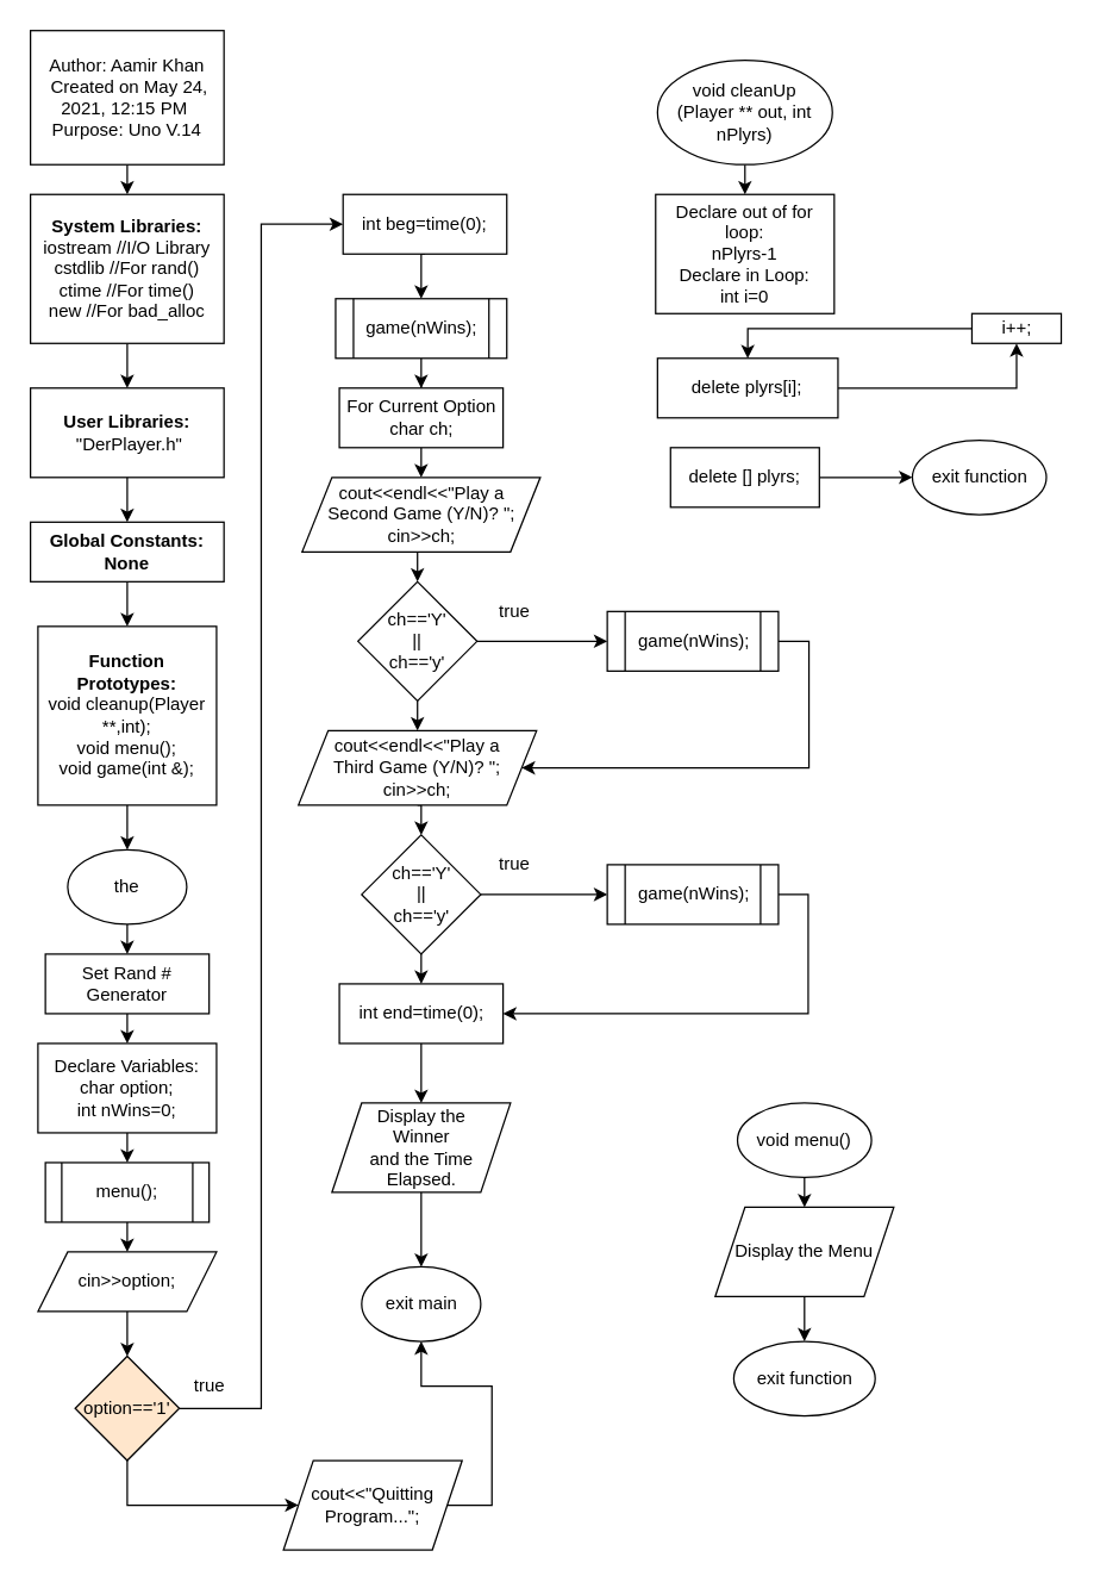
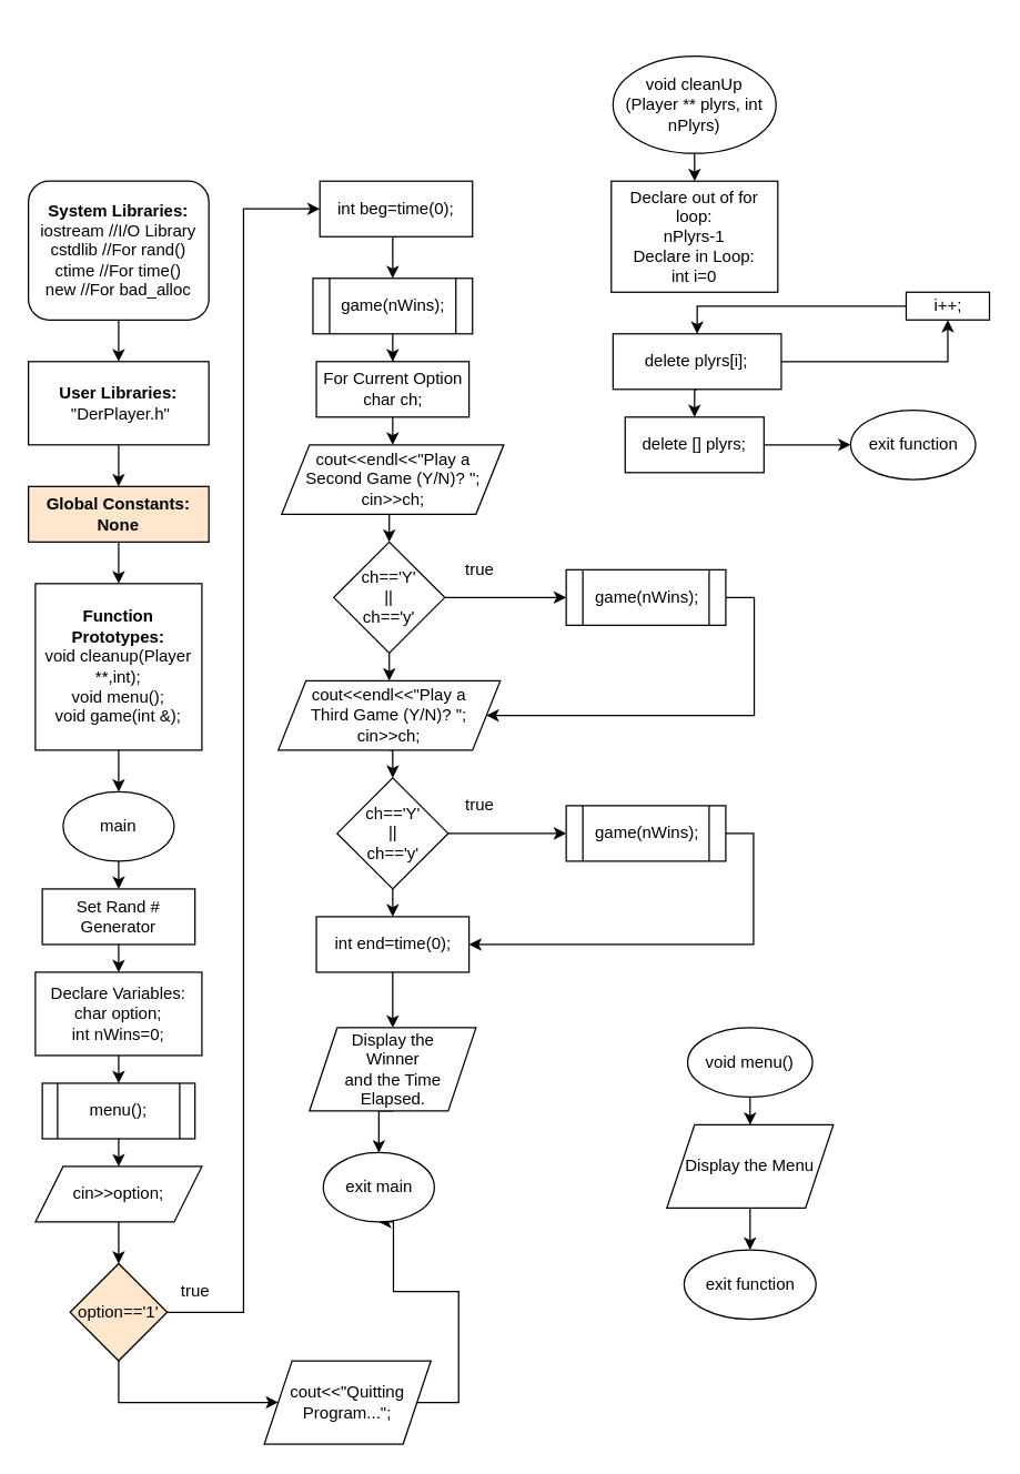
- <mxCell id="3" value="&lt;div&gt;Author: Aamir Khan&lt;/div&gt;&lt;div&gt;&amp;nbsp;Created on May 24, 2021, 12:15 PM&lt;span&gt;&amp;nbsp;&lt;/span&gt;&lt;/div&gt;&lt;div&gt;&lt;span&gt;Purpose: Uno V.14&lt;/span&gt;&lt;/div&gt;" style="rounded=0;whiteSpace=wrap;html=1;" parent="1" vertex="1"><mxGeometry x="20" y="20" width="130" height="90" as="geometry" /></mxCell>
- <mxCell id="61" value="void cleanUp&lt;br&gt;(Player ** out, int nPlyrs)" style="ellipse;whiteSpace=wrap;html=1;" parent="1" vertex="1"><mxGeometry x="441.25" y="40" width="117.5" height="70" as="geometry" /></mxCell>
+ <mxCell id="61" value="void cleanUp&lt;br&gt;(Player ** plyrs, int nPlyrs)" style="ellipse;whiteSpace=wrap;html=1;" parent="1" vertex="1"><mxGeometry x="441.25" y="40" width="117.5" height="70" as="geometry" /></mxCell>
- <mxCell id="2" style="edgeStyle=orthogonalEdgeStyle;rounded=0;orthogonalLoop=1;jettySize=auto;html=1;exitX=0.5;exitY=1;exitDx=0;exitDy=0;entryX=0.5;entryY=0;entryDx=0;entryDy=0;" parent="1" source="3" target="5" edge="1"><mxGeometry relative="1" as="geometry" /></mxCell>
- <mxCell id="5" value="&lt;div&gt;&lt;b&gt;System Libraries:&lt;/b&gt;&lt;/div&gt;&lt;div&gt;iostream //I/O Library&lt;/div&gt;&lt;div&gt;cstdlib //For rand()&lt;/div&gt;&lt;div&gt;&lt;span&gt;ctime //For time()&lt;/span&gt;&lt;/div&gt;&lt;div&gt;&lt;span&gt;new //For bad_alloc&lt;/span&gt;&lt;/div&gt;" style="rounded=0;whiteSpace=wrap;html=1;" parent="1" vertex="1"><mxGeometry x="20" y="130" width="130" height="100" as="geometry" /></mxCell>
+ <mxCell id="5" value="&lt;div&gt;&lt;b&gt;System Libraries:&lt;/b&gt;&lt;/div&gt;&lt;div&gt;iostream //I/O Library&lt;/div&gt;&lt;div&gt;cstdlib //For rand()&lt;/div&gt;&lt;div&gt;&lt;span&gt;ctime //For time()&lt;/span&gt;&lt;/div&gt;&lt;div&gt;&lt;span&gt;new //For bad_alloc&lt;/span&gt;&lt;/div&gt;" style="whiteSpace=wrap;html=1;rounded=1;" parent="1" vertex="1"><mxGeometry x="20" y="130" width="130" height="100" as="geometry" /></mxCell>
+ <mxCell id="64" style="edgeStyle=orthogonalEdgeStyle;rounded=0;orthogonalLoop=1;jettySize=auto;html=1;exitX=0.5;exitY=1;exitDx=0;exitDy=0;entryX=0.5;entryY=0;entryDx=0;entryDy=0;" parent="1" source="65" target="69" edge="1"><mxGeometry relative="1" as="geometry" /></mxCell>
- <mxCell id="9" value="&lt;b&gt;Global Constants:&lt;br&gt;None&lt;br&gt;&lt;/b&gt;" style="rounded=0;whiteSpace=wrap;html=1;" parent="1" vertex="1"><mxGeometry x="20" y="350" width="130" height="40" as="geometry" /></mxCell>
+ <mxCell id="9" value="&lt;b&gt;Global Constants:&lt;br&gt;None&lt;br&gt;&lt;/b&gt;" style="rounded=0;whiteSpace=wrap;html=1;fillColor=#ffe6cc;" parent="1" vertex="1"><mxGeometry x="20" y="350" width="130" height="40" as="geometry" /></mxCell>
- <mxCell id="13" value="the" style="ellipse;whiteSpace=wrap;html=1;" parent="1" vertex="1"><mxGeometry x="45" y="570" width="80" height="50" as="geometry" /></mxCell>
+ <mxCell id="13" value="main" style="ellipse;whiteSpace=wrap;html=1;" parent="1" vertex="1"><mxGeometry x="45" y="570" width="80" height="50" as="geometry" /></mxCell>
- <mxCell id="54" value="exit main" style="ellipse;whiteSpace=wrap;html=1;" parent="1" vertex="1"><mxGeometry x="242.5" y="850" width="80" height="50" as="geometry" /></mxCell>
+ <mxCell id="54" value="exit main" style="ellipse;whiteSpace=wrap;html=1;" parent="1" vertex="1"><mxGeometry x="232.5" y="830" width="80" height="50" as="geometry" /></mxCell>
